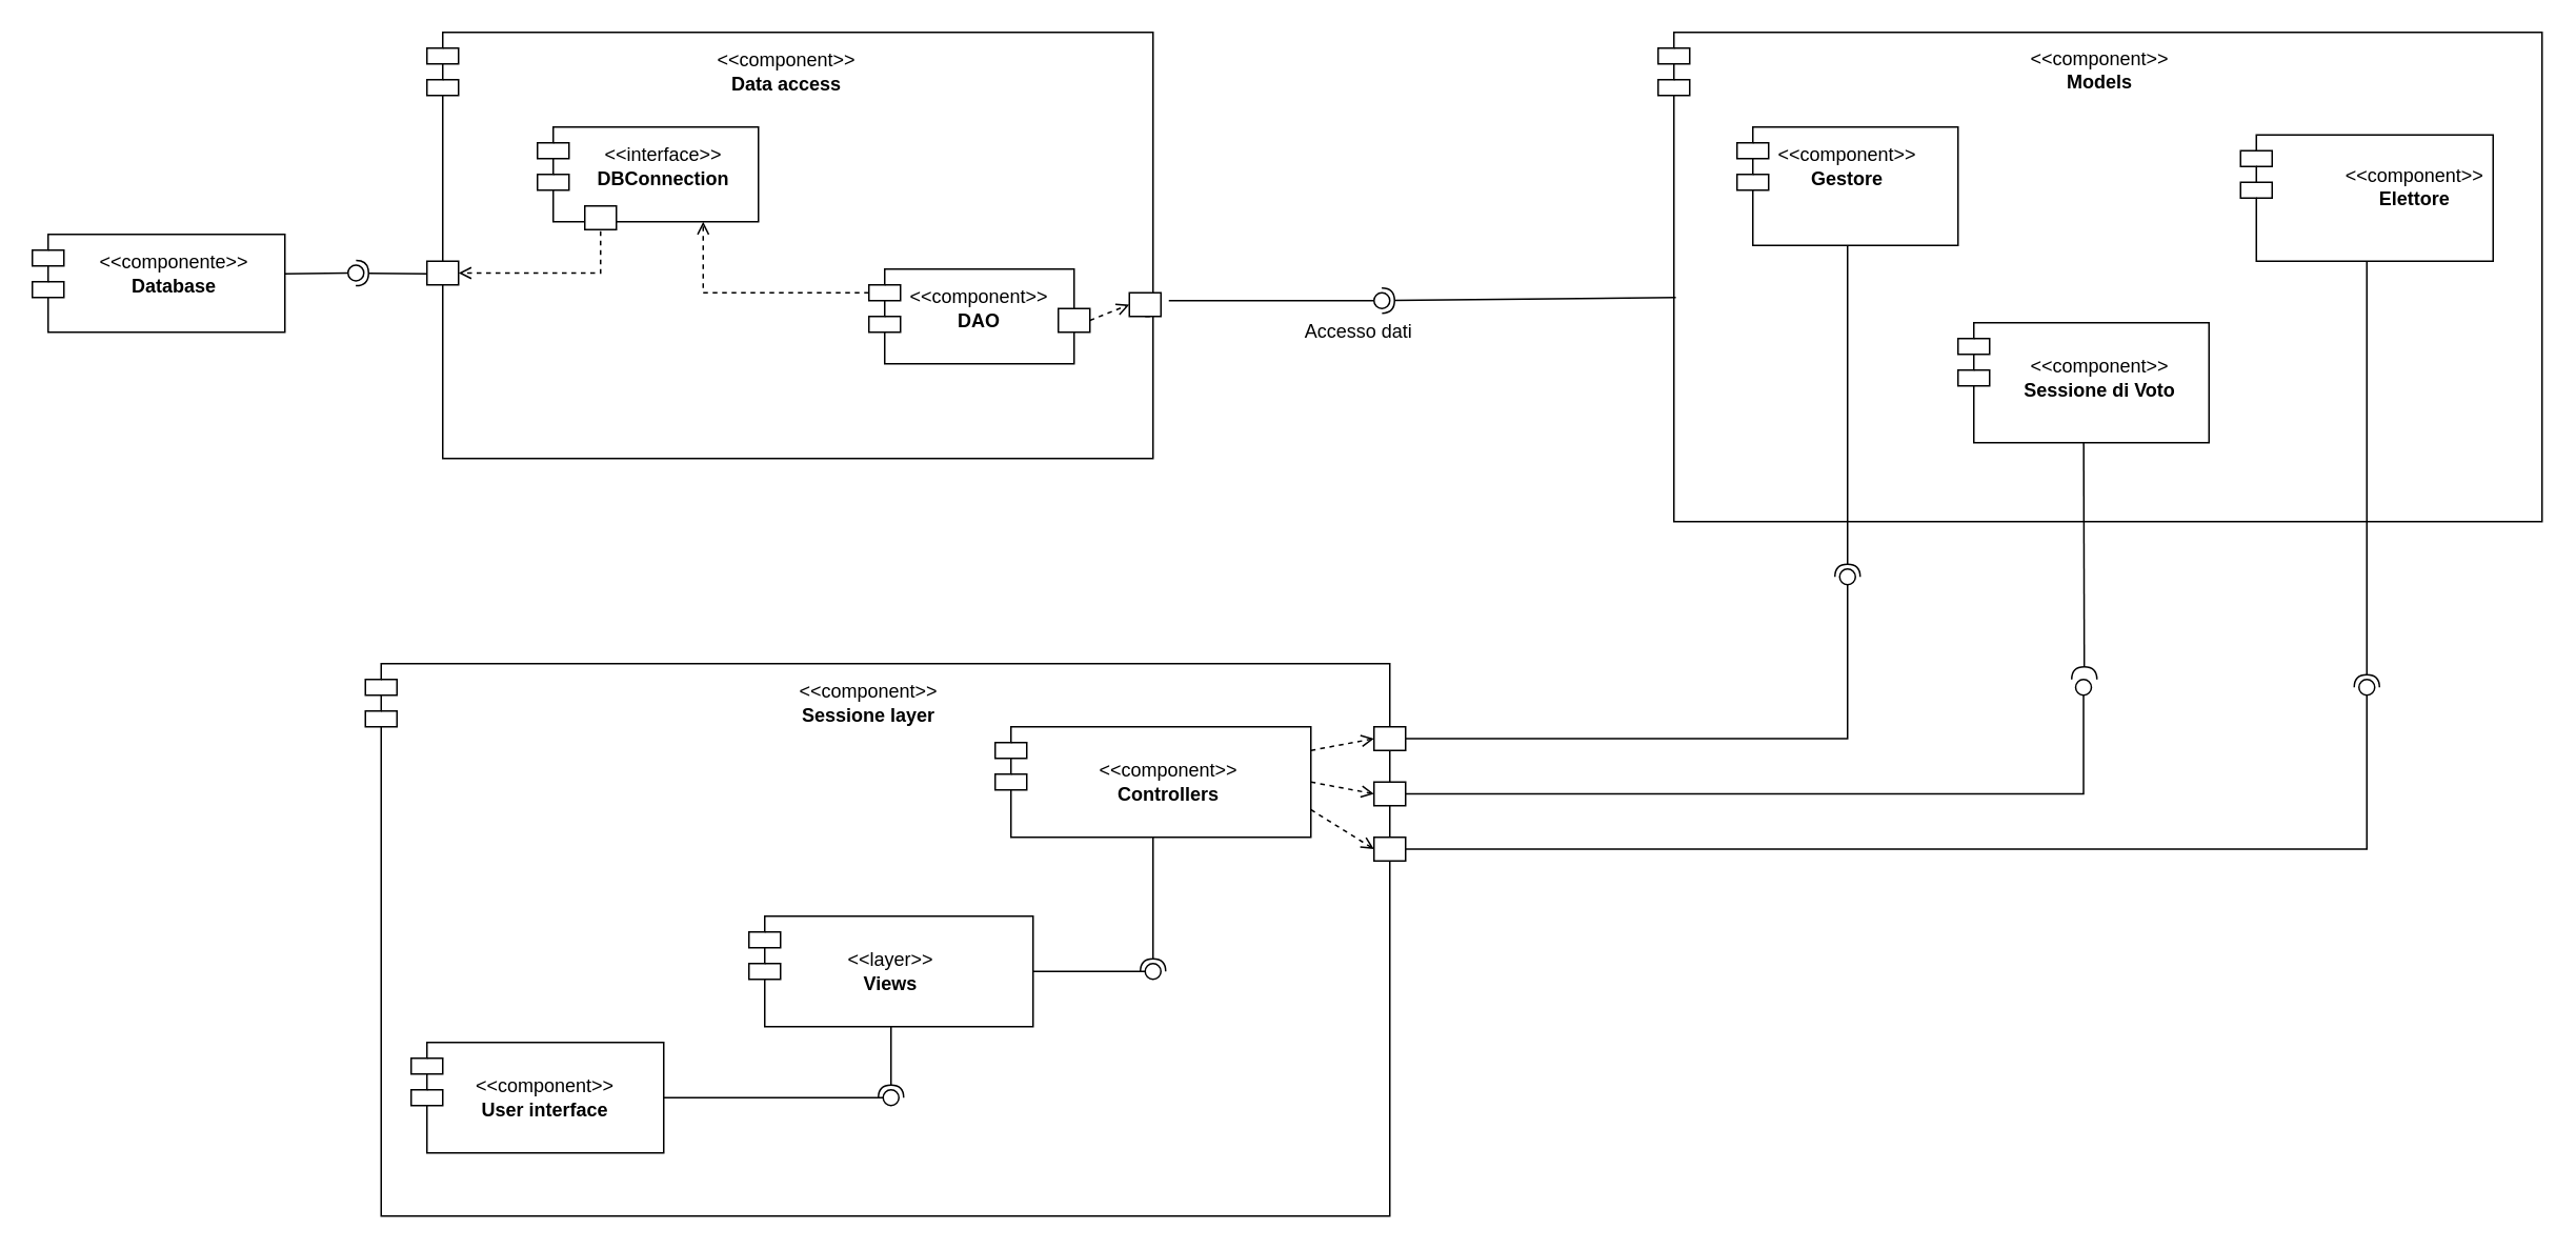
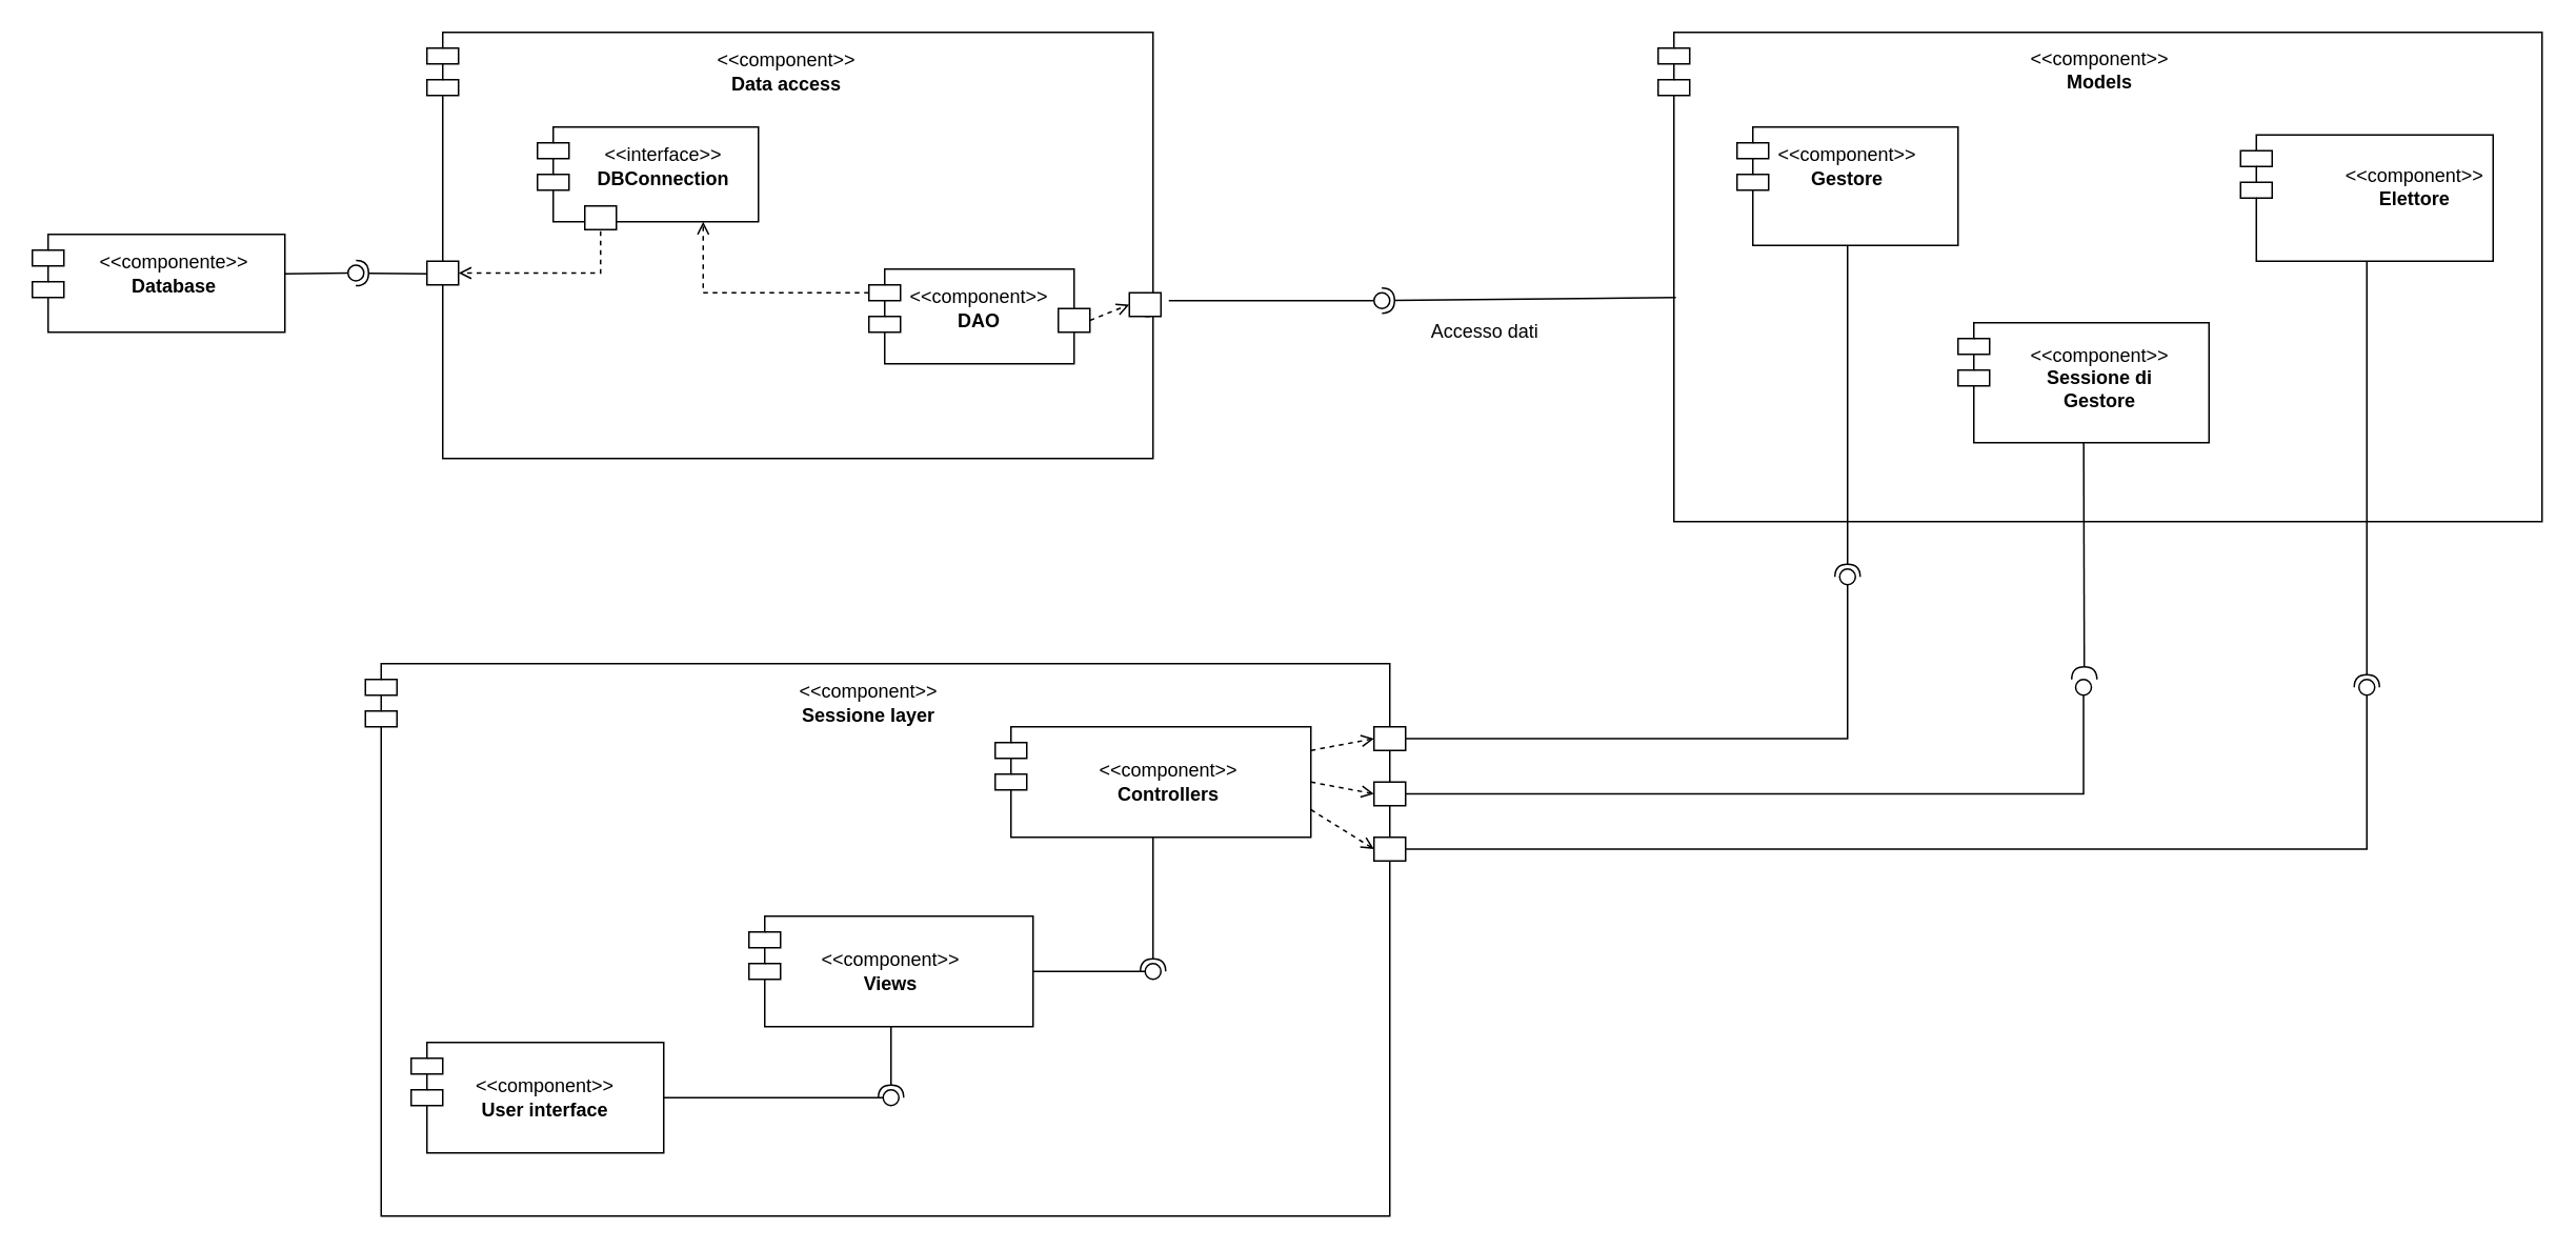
- <mxCell id="46" value="Accesso dati&lt;br&gt;" style="text;html=1;align=center;verticalAlign=middle;resizable=0;points=[];autosize=1;strokeColor=none;fillColor=none;" parent="1" vertex="1"><mxGeometry x="820" y="200" width="80" height="20" as="geometry" /></mxCell>
+ <mxCell id="46" value="Accesso dati&lt;br&gt;" style="text;html=1;align=center;verticalAlign=middle;resizable=0;points=[];autosize=1;strokeColor=none;fillColor=none;" parent="1" vertex="1"><mxGeometry x="900" y="200" width="80" height="20" as="geometry" /></mxCell>
- <mxCell id="45" value="&amp;lt;&amp;lt;component&amp;gt;&amp;gt;&lt;br&gt;&lt;b&gt;Sessione di Voto&lt;/b&gt;" style="text;html=1;strokeColor=none;fillColor=none;align=center;verticalAlign=middle;whiteSpace=wrap;rounded=0;" parent="1" vertex="1"><mxGeometry x="1280" y="220" width="100" height="38" as="geometry" /></mxCell>
+ <mxCell id="45" value="&amp;lt;&amp;lt;component&amp;gt;&amp;gt;&lt;br&gt;&lt;b&gt;Sessione di Gestore&lt;/b&gt;" style="text;html=1;strokeColor=none;fillColor=none;align=center;verticalAlign=middle;whiteSpace=wrap;rounded=0;" parent="1" vertex="1"><mxGeometry x="1280" y="220" width="100" height="38" as="geometry" /></mxCell>
- <mxCell id="22" value="&amp;lt;&amp;lt;layer&amp;gt;&amp;gt;&lt;br&gt;&lt;b&gt;Views&lt;/b&gt;" style="text;html=1;strokeColor=none;fillColor=none;align=center;verticalAlign=middle;whiteSpace=wrap;rounded=0;" parent="1" vertex="1"><mxGeometry x="534" y="600" width="60" height="30" as="geometry" /></mxCell>
+ <mxCell id="22" value="&amp;lt;&amp;lt;component&amp;gt;&amp;gt;&lt;br&gt;&lt;b&gt;Views&lt;/b&gt;" style="text;html=1;strokeColor=none;fillColor=none;align=center;verticalAlign=middle;whiteSpace=wrap;rounded=0;" parent="1" vertex="1"><mxGeometry x="534" y="600" width="60" height="30" as="geometry" /></mxCell>
